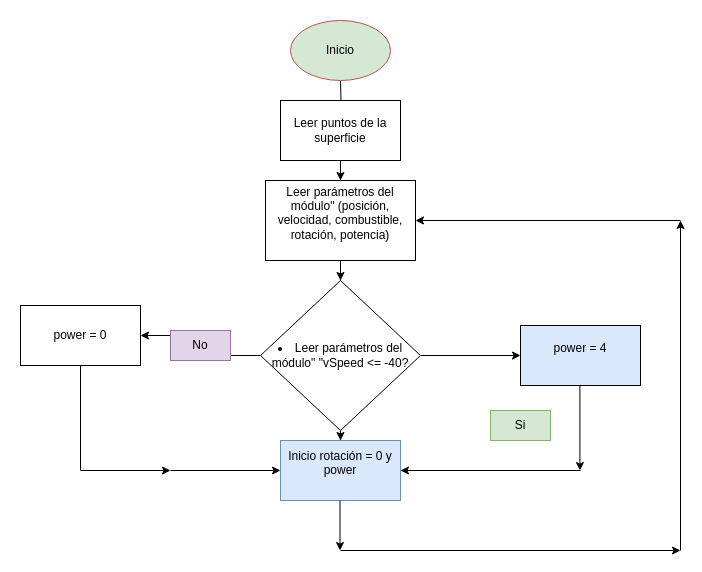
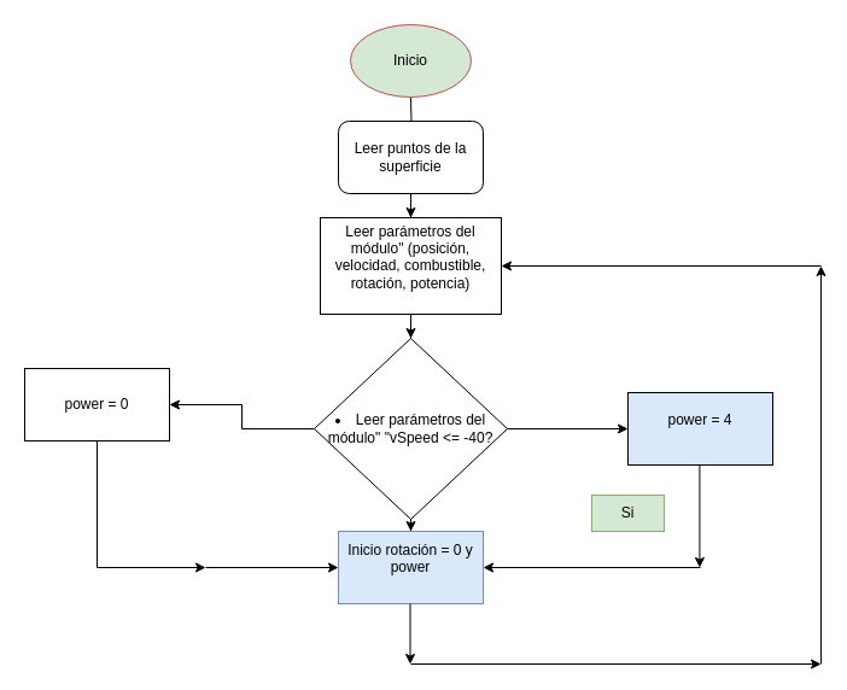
- <mxCell id="5" value="Leer puntos de la superficie" style="whiteSpace=wrap;html=1;" vertex="1" parent="1"><mxGeometry x="280" y="100" width="120" height="60" as="geometry" /></mxCell>
+ <mxCell id="5" value="Leer puntos de la superficie" style="whiteSpace=wrap;html=1;rounded=1;" vertex="1" parent="1"><mxGeometry x="280" y="100" width="120" height="60" as="geometry" /></mxCell>
- <mxCell id="23" value="No" style="text;html=1;align=center;verticalAlign=middle;whiteSpace=wrap;rounded=0;fillColor=#e1d5e7;strokeColor=#9673a6;" vertex="1" parent="1"><mxGeometry x="170" y="330" width="60" height="30" as="geometry" /></mxCell>
